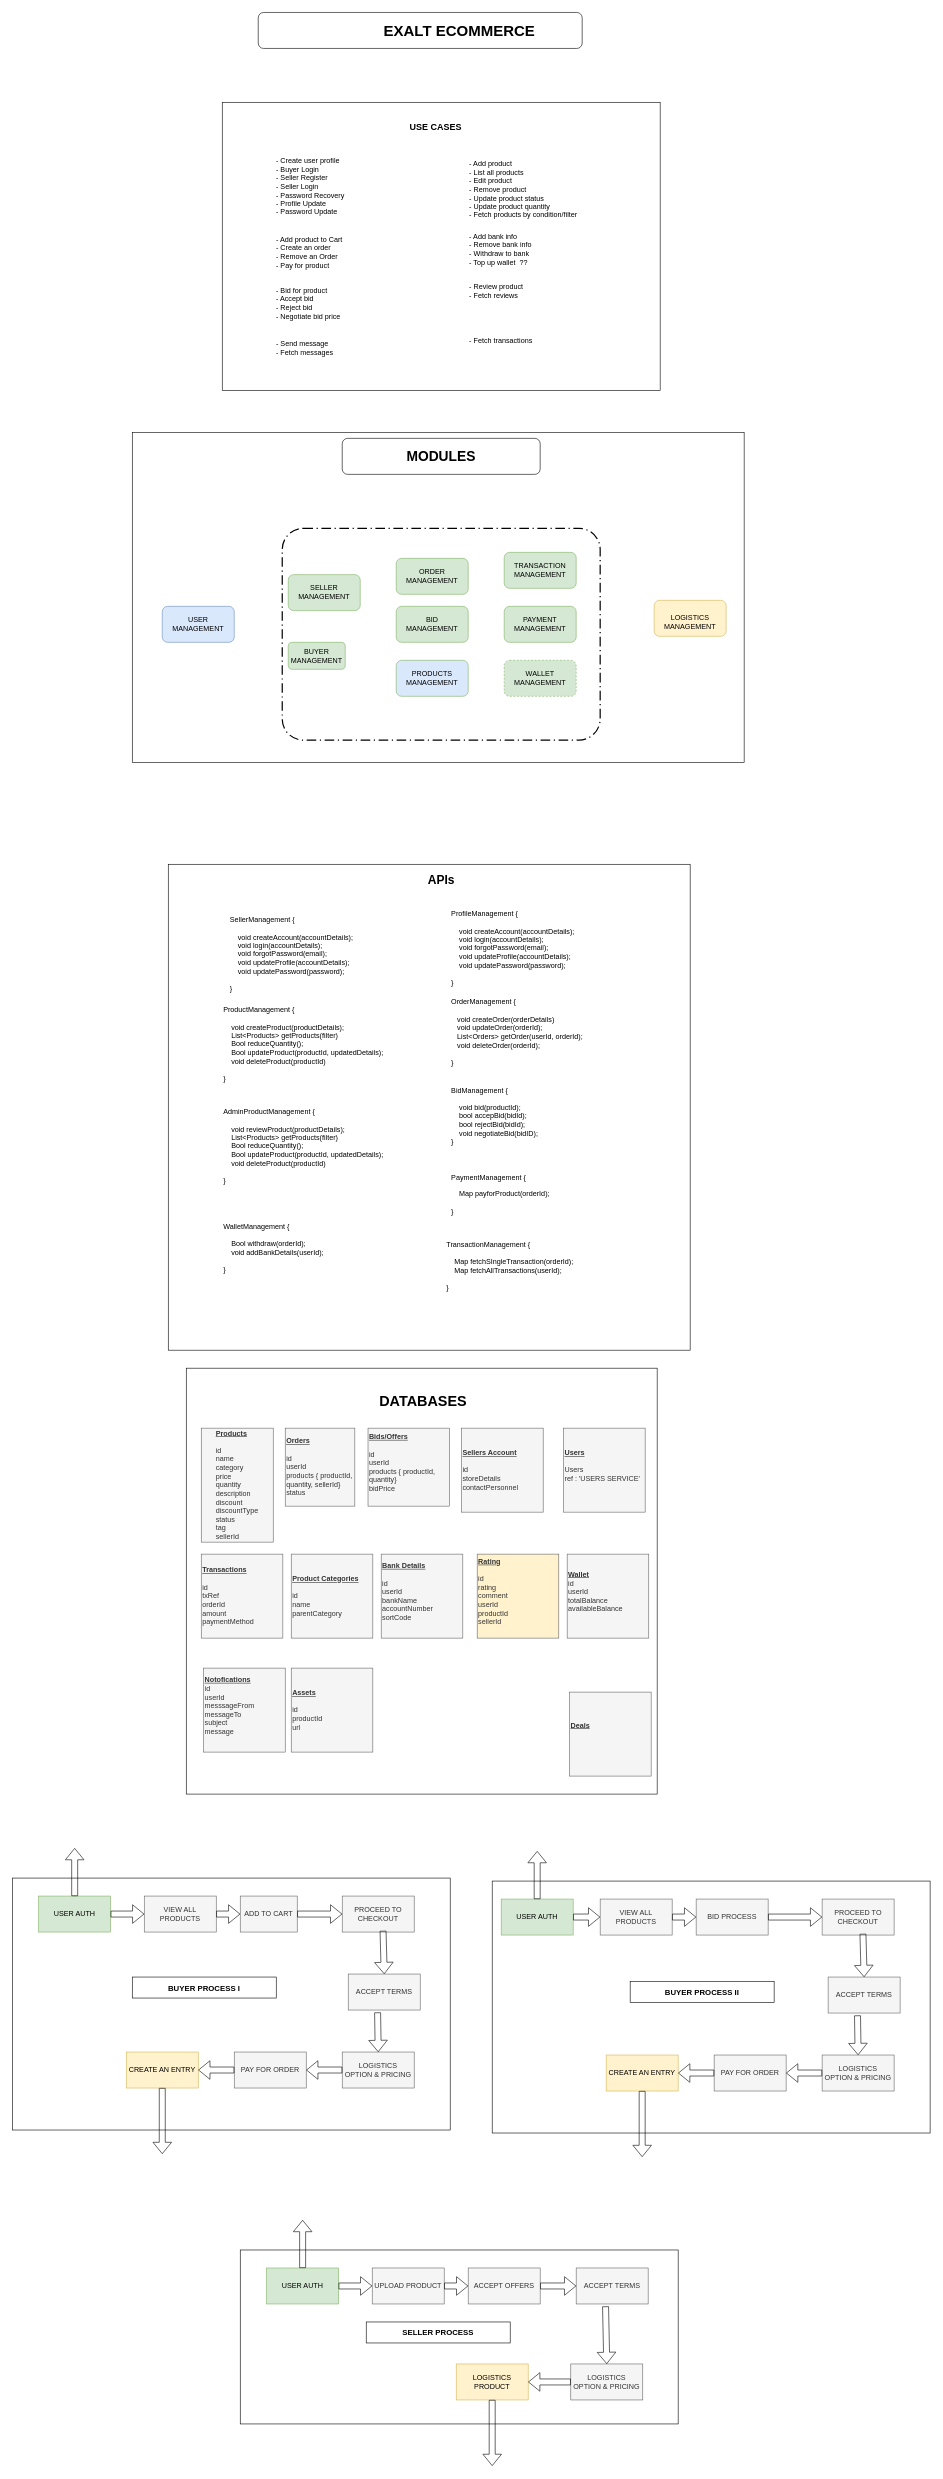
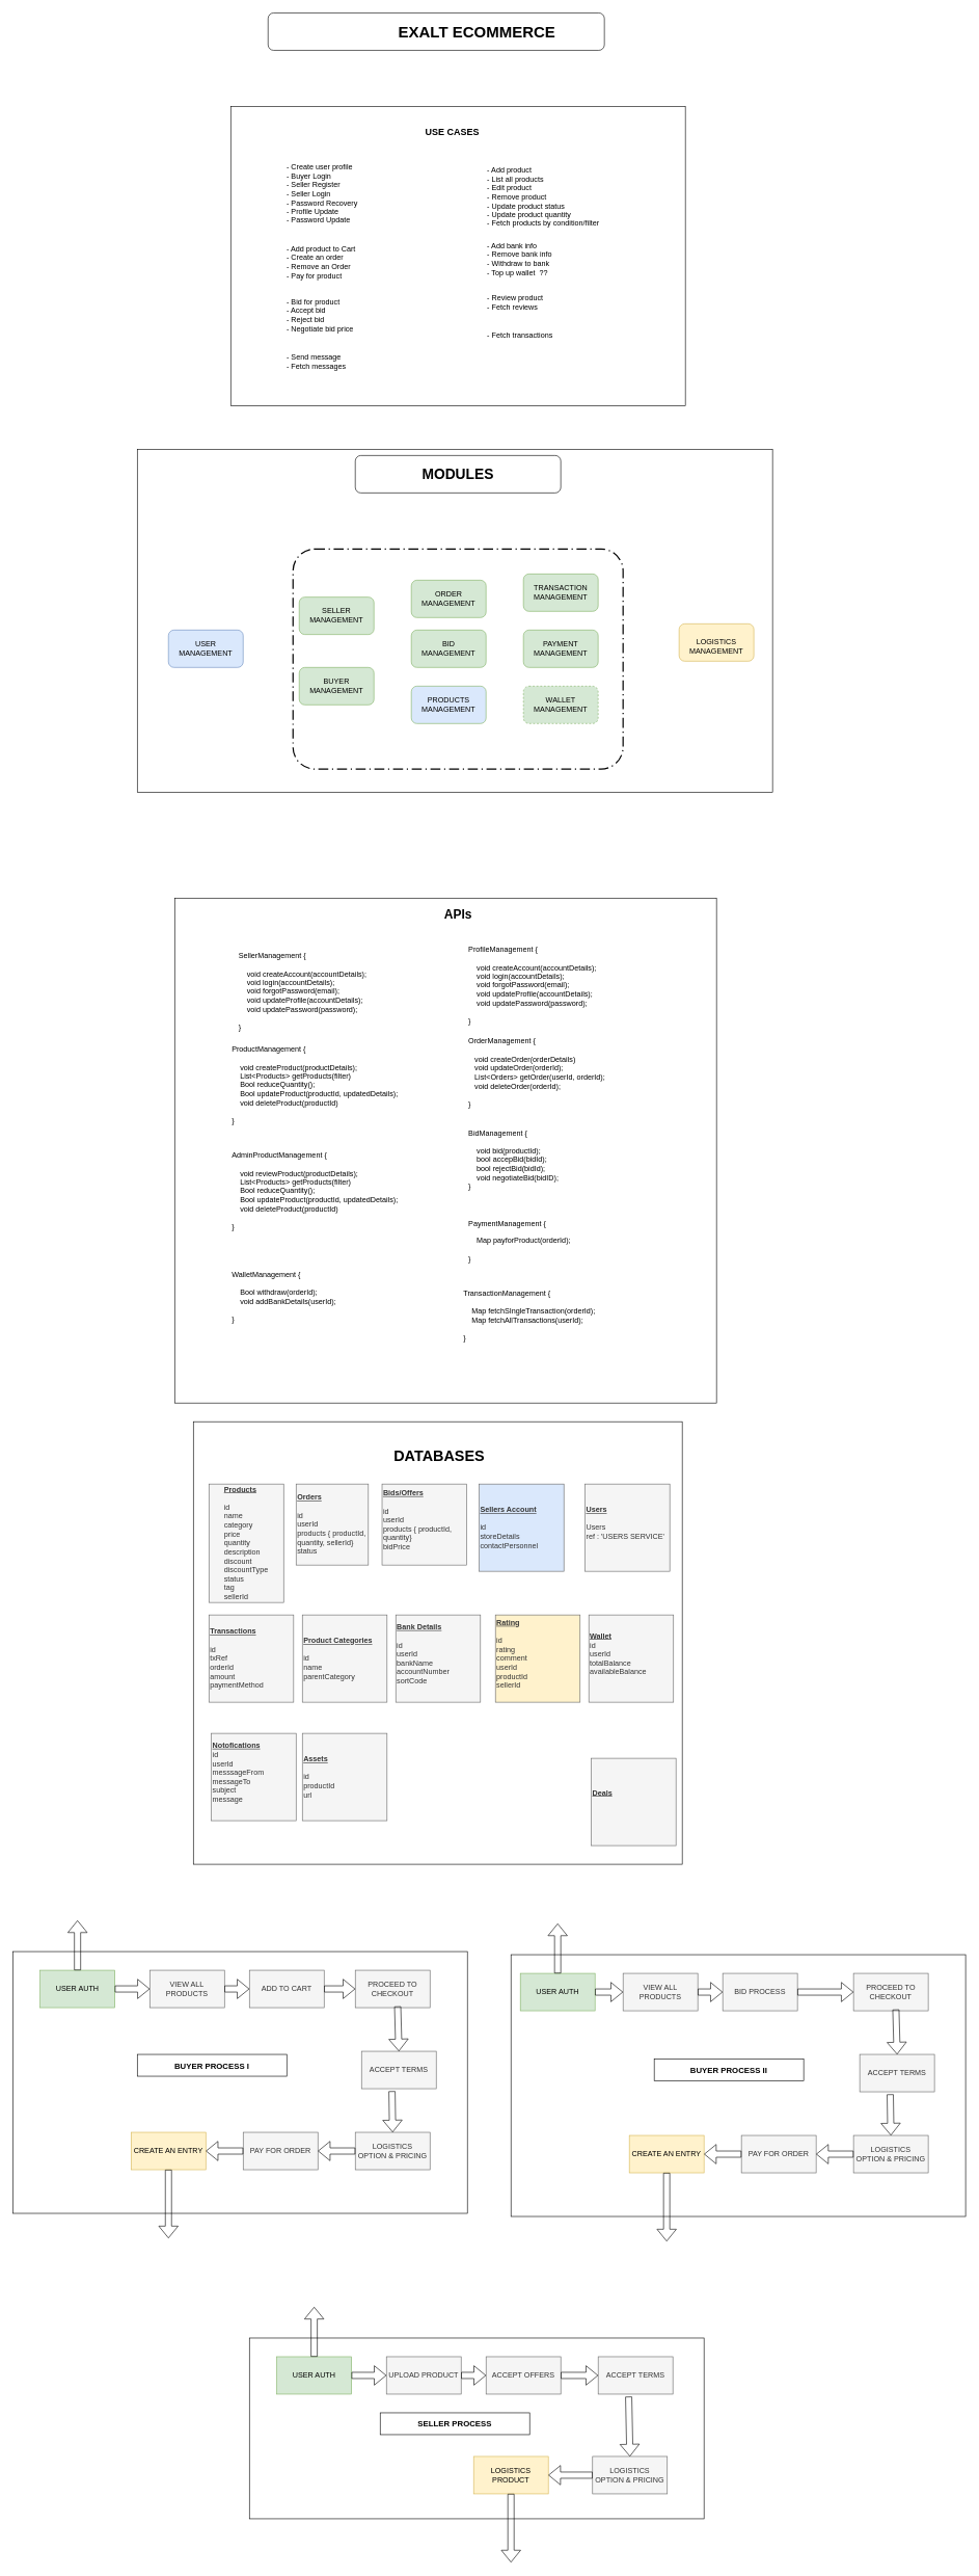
- <mxCell id="14" value="&lt;br&gt;- Fetch transactions" style="text;html=1;strokeColor=none;fillColor=none;align=left;verticalAlign=middle;whiteSpace=wrap;rounded=0;" vertex="1" parent="5"><mxGeometry x="410" y="370" width="202.5" height="40" as="geometry" /></mxCell>
+ <mxCell id="14" value="&lt;br&gt;- Fetch transactions" style="text;html=1;strokeColor=none;fillColor=none;align=left;verticalAlign=middle;whiteSpace=wrap;rounded=0;" vertex="1" parent="5"><mxGeometry x="410" y="340" width="202.5" height="40" as="geometry" /></mxCell>
- <mxCell id="44" value="BUYER MANAGEMENT" style="rounded=1;whiteSpace=wrap;html=1;fillColor=#d5e8d4;strokeColor=#82b366;" vertex="1" parent="1"><mxGeometry x="480" y="1070" width="95" height="45" as="geometry" /></mxCell>
+ <mxCell id="44" value="BUYER MANAGEMENT" style="rounded=1;whiteSpace=wrap;html=1;fillColor=#d5e8d4;strokeColor=#82b366;" vertex="1" parent="1"><mxGeometry x="480" width="120" height="60" as="geometry" y="1070" /></mxCell>
- <mxCell id="22" value="&lt;div&gt;&lt;b&gt;&lt;u&gt;Sellers Account&lt;/u&gt;&lt;/b&gt;&lt;/div&gt;&lt;div&gt;&lt;span&gt;&lt;br&gt;&lt;/span&gt;&lt;/div&gt;&lt;div&gt;&lt;span&gt;id&lt;/span&gt;&lt;/div&gt;&lt;div&gt;storeDetails&lt;/div&gt;&lt;div&gt;contactPersonnel&lt;/div&gt;" style="rounded=0;whiteSpace=wrap;html=1;align=left;fillColor=#f5f5f5;strokeColor=#666666;fontColor=#333333;" vertex="1" parent="16"><mxGeometry x="459" y="100" width="136" height="140" as="geometry" /></mxCell>
+ <mxCell id="22" value="&lt;div&gt;&lt;b&gt;&lt;u&gt;Sellers Account&lt;/u&gt;&lt;/b&gt;&lt;/div&gt;&lt;div&gt;&lt;span&gt;&lt;br&gt;&lt;/span&gt;&lt;/div&gt;&lt;div&gt;&lt;span&gt;id&lt;/span&gt;&lt;/div&gt;&lt;div&gt;storeDetails&lt;/div&gt;&lt;div&gt;contactPersonnel&lt;/div&gt;" style="rounded=0;whiteSpace=wrap;html=1;align=left;fillColor=#dae8fc;strokeColor=#666666;fontColor=#333333;" vertex="1" parent="16"><mxGeometry x="459" y="100" width="136" height="140" as="geometry" /></mxCell>
- <mxCell id="59" value="ADD TO CART" style="rounded=0;whiteSpace=wrap;html=1;fillColor=#f5f5f5;strokeColor=#666666;fontColor=#333333;" parent="1" vertex="1"><mxGeometry x="400" y="3160" width="95" height="60" as="geometry" /></mxCell>
+ <mxCell id="59" value="ADD TO CART" style="rounded=0;whiteSpace=wrap;html=1;fillColor=#f5f5f5;strokeColor=#666666;fontColor=#333333;" parent="1" vertex="1"><mxGeometry x="400" y="3160" width="120" height="60" as="geometry" /></mxCell>
